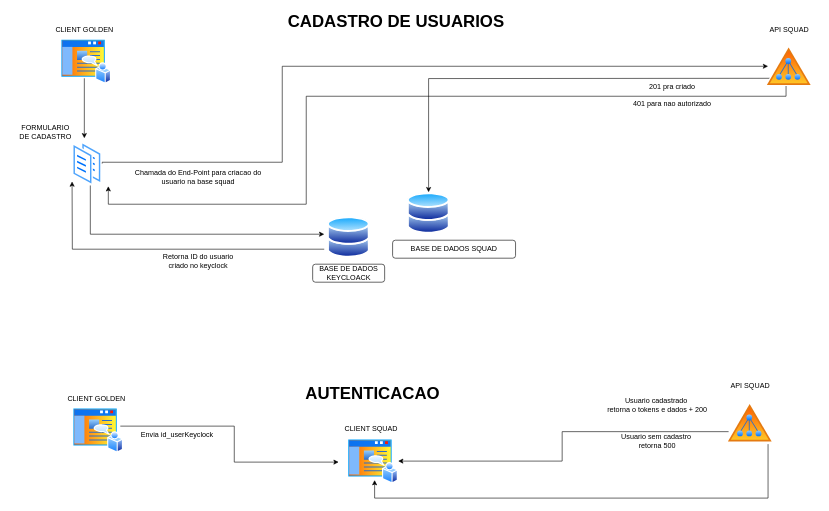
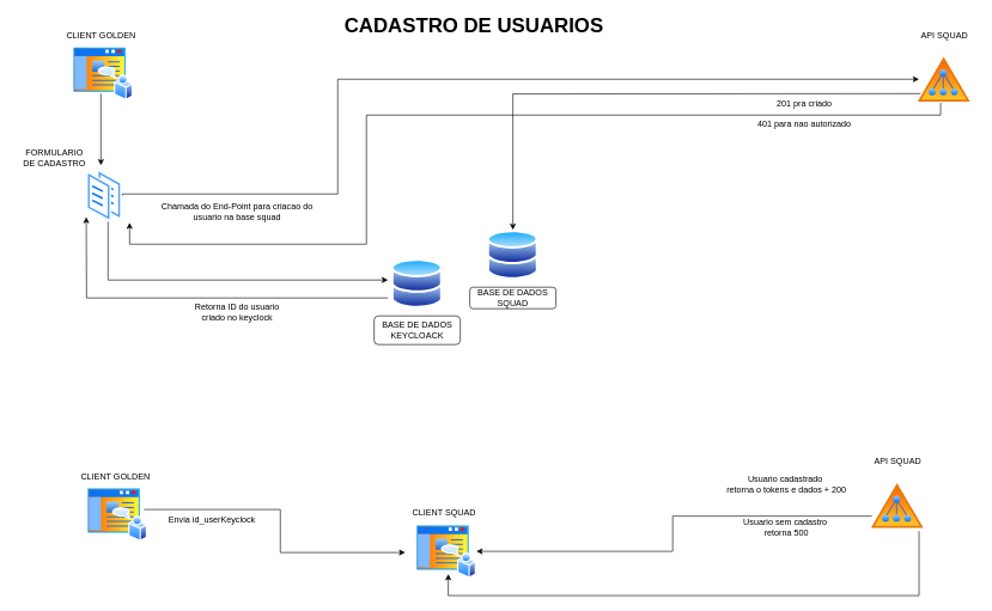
- <mxCell id="5" value="BASE DE DADOS SQUAD" style="rounded=1;whiteSpace=wrap;html=1;" vertex="1" parent="1"><mxGeometry x="654" y="400" width="205" height="30" as="geometry" /></mxCell>
+ <mxCell id="5" value="BASE DE DADOS SQUAD" style="rounded=1;whiteSpace=wrap;html=1;" vertex="1" parent="1"><mxGeometry x="654" y="400" width="120" height="30" as="geometry" /></mxCell>
- <mxCell id="9" value="BASE DE DADOS KEYCLOACK" style="rounded=1;whiteSpace=wrap;html=1;" vertex="1" parent="1"><mxGeometry x="520.72" y="440" width="120" height="30" as="geometry" /></mxCell>
+ <mxCell id="9" value="BASE DE DADOS KEYCLOACK" style="rounded=1;whiteSpace=wrap;html=1;" vertex="1" parent="1"><mxGeometry x="520.72" y="440" width="120" height="40" as="geometry" /></mxCell>
- <mxCell id="14" value="&lt;b&gt;&lt;font style=&quot;font-size: 28px;&quot;&gt;AUTENTICACAO&lt;/font&gt;&lt;/b&gt;" style="text;html=1;strokeColor=none;fillColor=none;align=center;verticalAlign=middle;whiteSpace=wrap;rounded=0;" vertex="1" parent="1"><mxGeometry x="340.78" y="640" width="560" height="30" as="geometry" /></mxCell>
